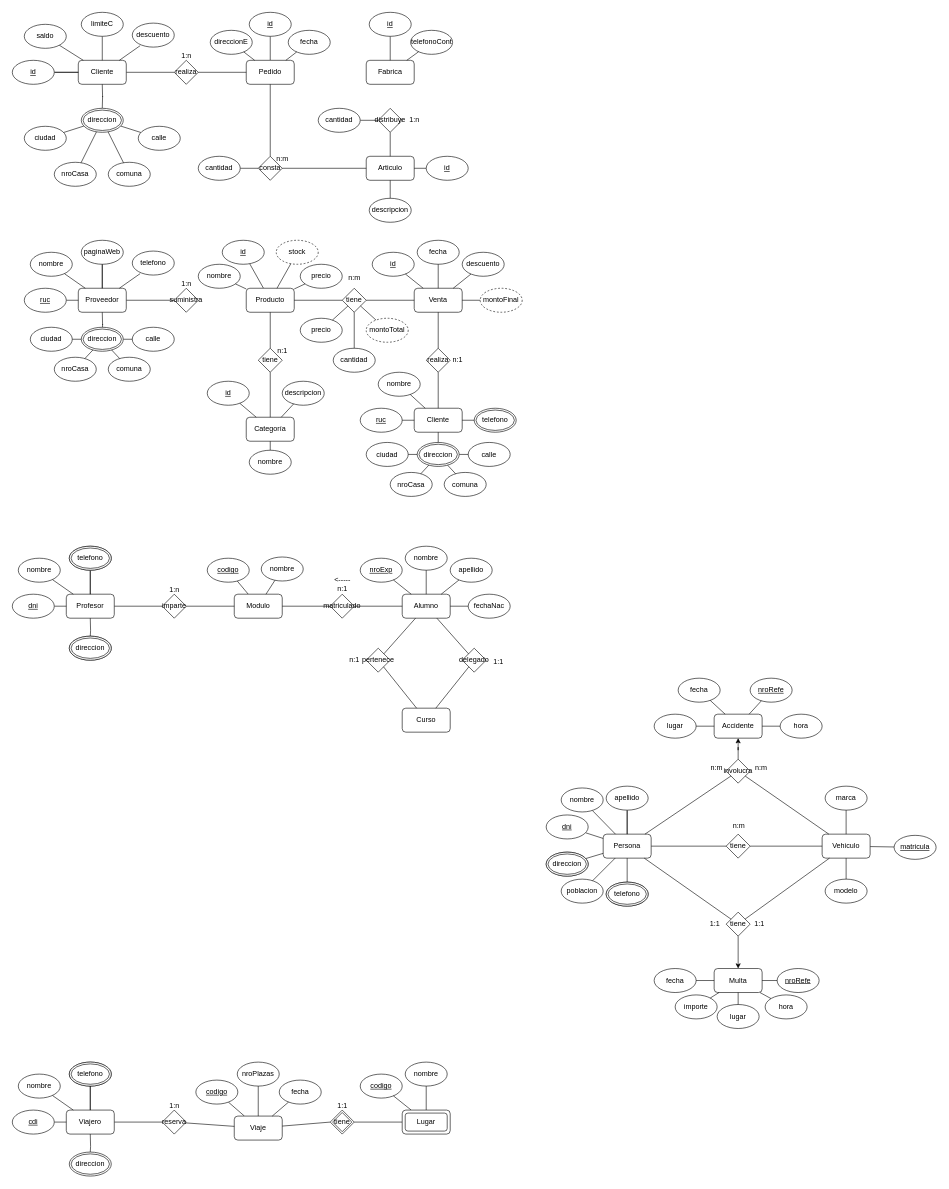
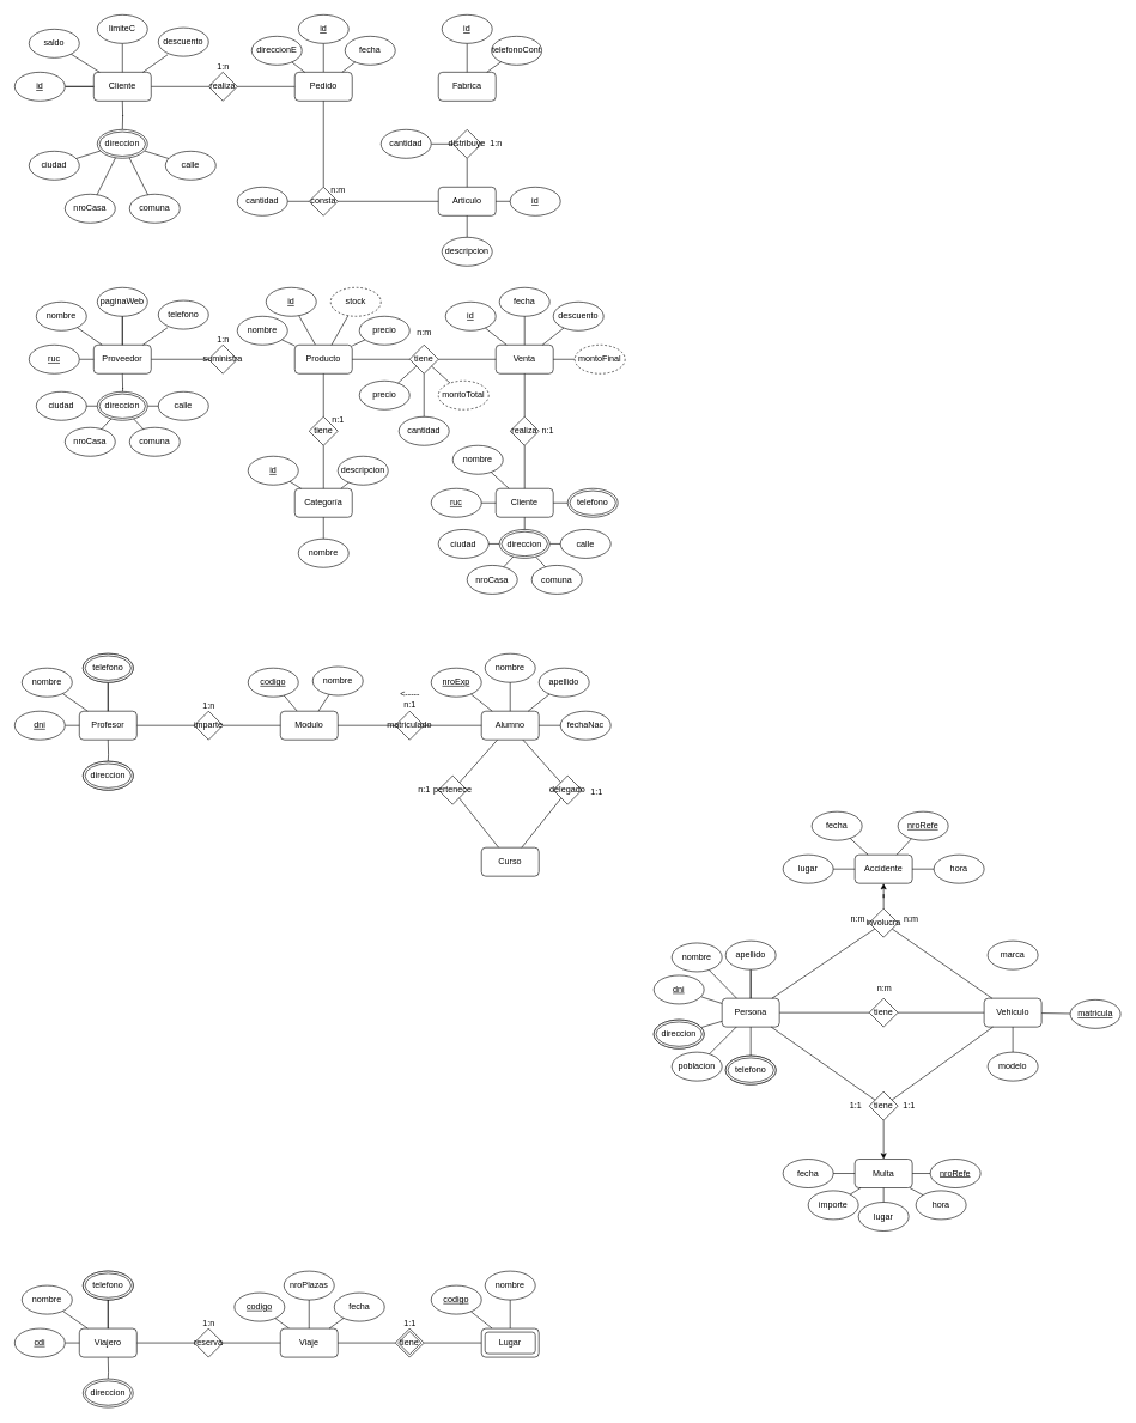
- <mxCell id="89" value="Categoría" style="rounded=1;whiteSpace=wrap;html=1;fillColor=default;" parent="1" vertex="1"><mxGeometry x="410" y="695" width="80" height="40" as="geometry" /></mxCell>
+ <mxCell id="89" value="Categoría" style="rounded=1;whiteSpace=wrap;html=1;fillColor=default;" parent="1" vertex="1"><mxGeometry x="410" y="680" width="80" height="40" as="geometry" /></mxCell>
- <mxCell id="190" style="rounded=0;orthogonalLoop=1;jettySize=auto;html=1;endArrow=none;startFill=0;" parent="1" source="177" target="189" edge="1"><mxGeometry relative="1" as="geometry"><mxPoint x="1420" y="1400" as="sourcePoint" /><mxPoint x="1420" y="1360" as="targetPoint" /></mxGeometry></mxCell>
- <mxCell id="242" value="Viaje" style="rounded=1;whiteSpace=wrap;html=1;fillColor=default;" parent="1" vertex="1"><mxGeometry x="390" y="1860" width="80" height="40" as="geometry" /></mxCell>
+ <mxCell id="242" value="Viaje" style="rounded=1;whiteSpace=wrap;html=1;fillColor=default;" parent="1" vertex="1"><mxGeometry x="390" y="1850" width="80" height="40" as="geometry" /></mxCell>
